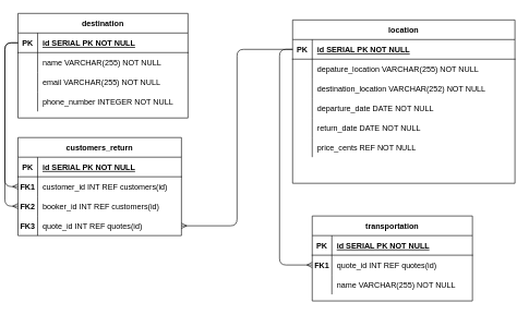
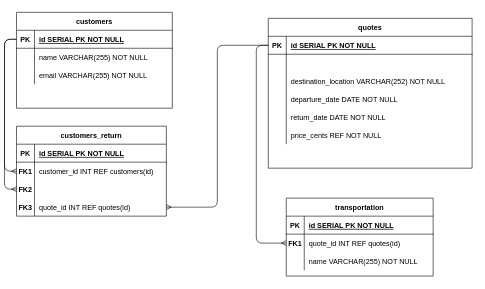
- <mxCell id="24" value="destination" style="shape=table;startSize=30;container=1;collapsible=1;childLayout=tableLayout;fixedRows=1;rowLines=0;fontStyle=1;align=center;resizeLast=1;" parent="1" vertex="1"><mxGeometry x="20" y="20" width="260" height="160" as="geometry" /></mxCell>
+ <mxCell id="24" value="customers" style="shape=table;startSize=30;container=1;collapsible=1;childLayout=tableLayout;fixedRows=1;rowLines=0;fontStyle=1;align=center;resizeLast=1;" parent="1" vertex="1"><mxGeometry x="20" y="20" width="260" height="160" as="geometry" /></mxCell>
- <mxCell id="3" value="location" style="shape=table;startSize=30;container=1;collapsible=1;childLayout=tableLayout;fixedRows=1;rowLines=0;fontStyle=1;align=center;resizeLast=1;" parent="1" vertex="1"><mxGeometry x="440" y="30" width="340" height="250" as="geometry" /></mxCell>
+ <mxCell id="3" value="quotes" style="shape=table;startSize=30;container=1;collapsible=1;childLayout=tableLayout;fixedRows=1;rowLines=0;fontStyle=1;align=center;resizeLast=1;" parent="1" vertex="1"><mxGeometry x="440" y="30" width="340" height="250" as="geometry" /></mxCell>
- <mxCell id="9" value="depature_location VARCHAR(255) NOT NULL" style="shape=partialRectangle;overflow=hidden;connectable=0;fillColor=none;top=0;left=0;bottom=0;right=0;align=left;spacingLeft=6;" parent="7" vertex="1"><mxGeometry x="30" width="310" height="30" as="geometry" /></mxCell>
- <mxCell id="36" value="phone_number INTEGER NOT NULL" style="shape=partialRectangle;overflow=hidden;connectable=0;fillColor=none;top=0;left=0;bottom=0;right=0;align=left;spacingLeft=6;" vertex="1" parent="34"><mxGeometry x="30" width="230" height="30" as="geometry" /></mxCell>
- <mxCell id="46" value="booker_id INT REF customers(id)" style="shape=partialRectangle;connectable=0;fillColor=none;top=0;left=0;bottom=0;right=0;align=left;spacingLeft=6;overflow=hidden;" vertex="1" parent="44"><mxGeometry x="30" width="220" height="30" as="geometry" /></mxCell>
